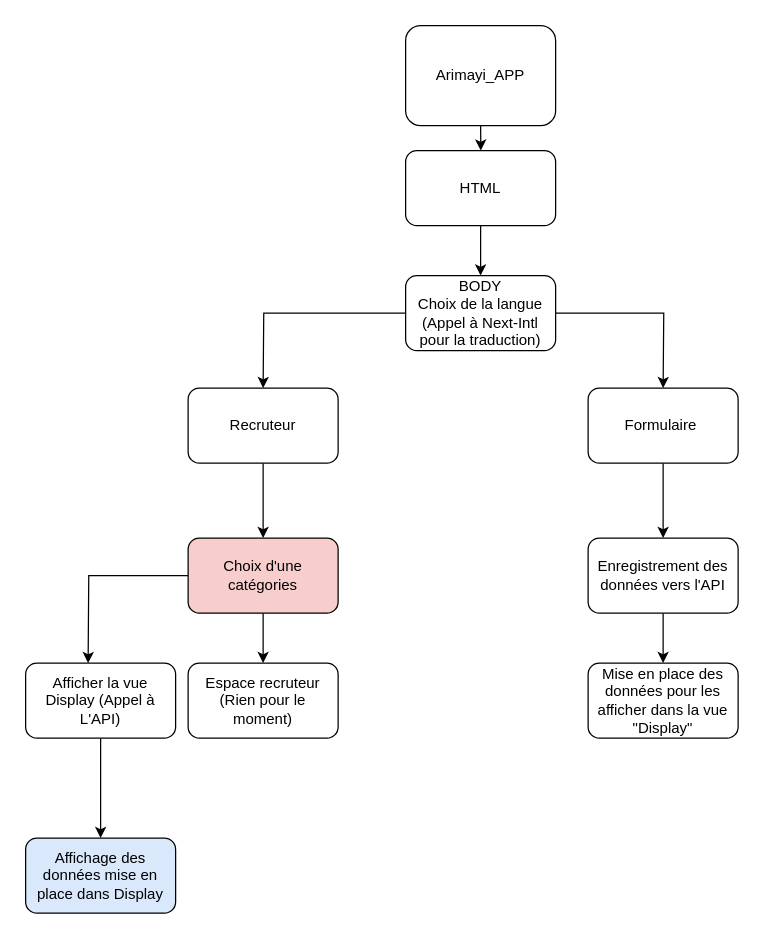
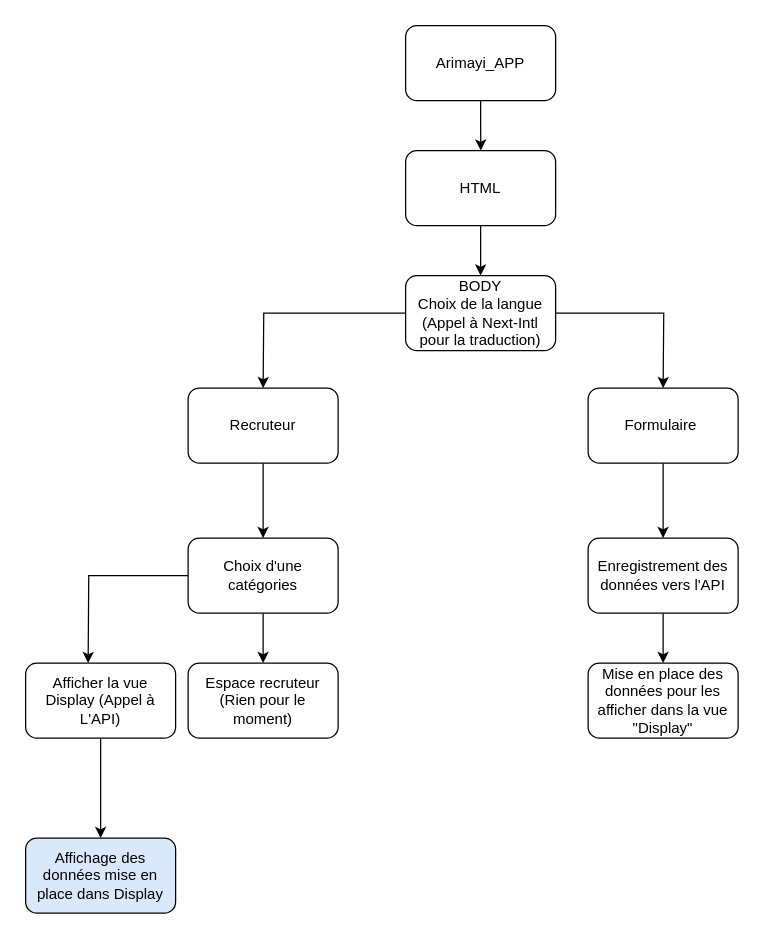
- <mxCell id="3" value="Arimayi_APP" style="rounded=1;whiteSpace=wrap;html=1;" parent="1" vertex="1"><mxGeometry x="324" y="20" width="120" height="80" as="geometry" /></mxCell>
+ <mxCell id="3" value="Arimayi_APP" style="rounded=1;whiteSpace=wrap;html=1;" parent="1" vertex="1"><mxGeometry x="324" y="20" width="120" height="60" as="geometry" /></mxCell>
- <mxCell id="15" value="Choix d'une catégories" style="rounded=1;whiteSpace=wrap;html=1;fillColor=#f8cecc;" parent="1" vertex="1"><mxGeometry x="150" y="430" width="120" height="60" as="geometry" /></mxCell>
+ <mxCell id="15" value="Choix d'une catégories" style="rounded=1;whiteSpace=wrap;html=1;" parent="1" vertex="1"><mxGeometry x="150" y="430" width="120" height="60" as="geometry" /></mxCell>
